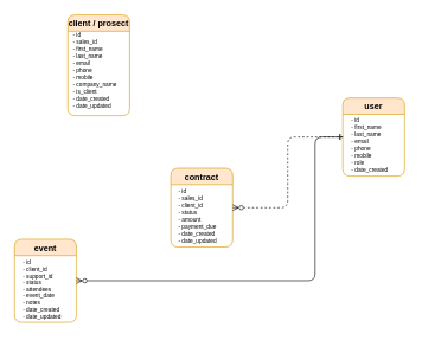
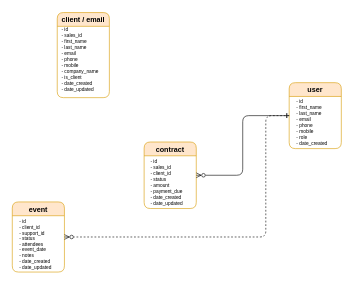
- <mxCell id="2" value="client / prosect" style="swimlane;fillColor=#ffe6cc;strokeColor=#d79b00;startSize=23;rounded=1;" parent="1" vertex="1"><mxGeometry x="95" y="20" width="87" height="142" as="geometry" /></mxCell>
+ <mxCell id="2" value="client / email" style="swimlane;fillColor=#ffe6cc;strokeColor=#d79b00;startSize=23;rounded=1;" parent="1" vertex="1"><mxGeometry x="95" y="20" width="87" height="142" as="geometry" /></mxCell>
- <mxCell id="11" style="edgeStyle=orthogonalEdgeStyle;orthogonalLoop=1;jettySize=auto;html=1;exitX=0;exitY=0.5;exitDx=0;exitDy=0;entryX=1;entryY=0.5;entryDx=0;entryDy=0;startArrow=ERone;startFill=0;endArrow=ERzeroToMany;endFill=0;dashed=1;" edge="1" parent="1" source="9" target="4"><mxGeometry relative="1" as="geometry" /></mxCell>
+ <mxCell id="11" style="edgeStyle=orthogonalEdgeStyle;orthogonalLoop=1;jettySize=auto;html=1;exitX=0;exitY=0.5;exitDx=0;exitDy=0;entryX=1;entryY=0.5;entryDx=0;entryDy=0;startArrow=ERone;startFill=0;endArrow=ERzeroToMany;endFill=0;" edge="1" parent="1" source="9" target="4"><mxGeometry relative="1" as="geometry" /></mxCell>
- <mxCell id="12" style="edgeStyle=orthogonalEdgeStyle;orthogonalLoop=1;jettySize=auto;html=1;exitX=0;exitY=0.5;exitDx=0;exitDy=0;entryX=1;entryY=0.5;entryDx=0;entryDy=0;startArrow=ERone;startFill=0;endArrow=ERzeroToMany;endFill=0;" edge="1" parent="1" source="9" target="6"><mxGeometry relative="1" as="geometry"><Array as="points"><mxPoint x="443" y="192" /><mxPoint x="443" y="395" /></Array></mxGeometry></mxCell>
+ <mxCell id="12" style="edgeStyle=orthogonalEdgeStyle;orthogonalLoop=1;jettySize=auto;html=1;exitX=0;exitY=0.5;exitDx=0;exitDy=0;entryX=1;entryY=0.5;entryDx=0;entryDy=0;startArrow=ERone;startFill=0;endArrow=ERzeroToMany;endFill=0;dashed=1;" edge="1" parent="1" source="9" target="6"><mxGeometry relative="1" as="geometry"><Array as="points"><mxPoint x="443" y="192" /><mxPoint x="443" y="395" /></Array></mxGeometry></mxCell>
